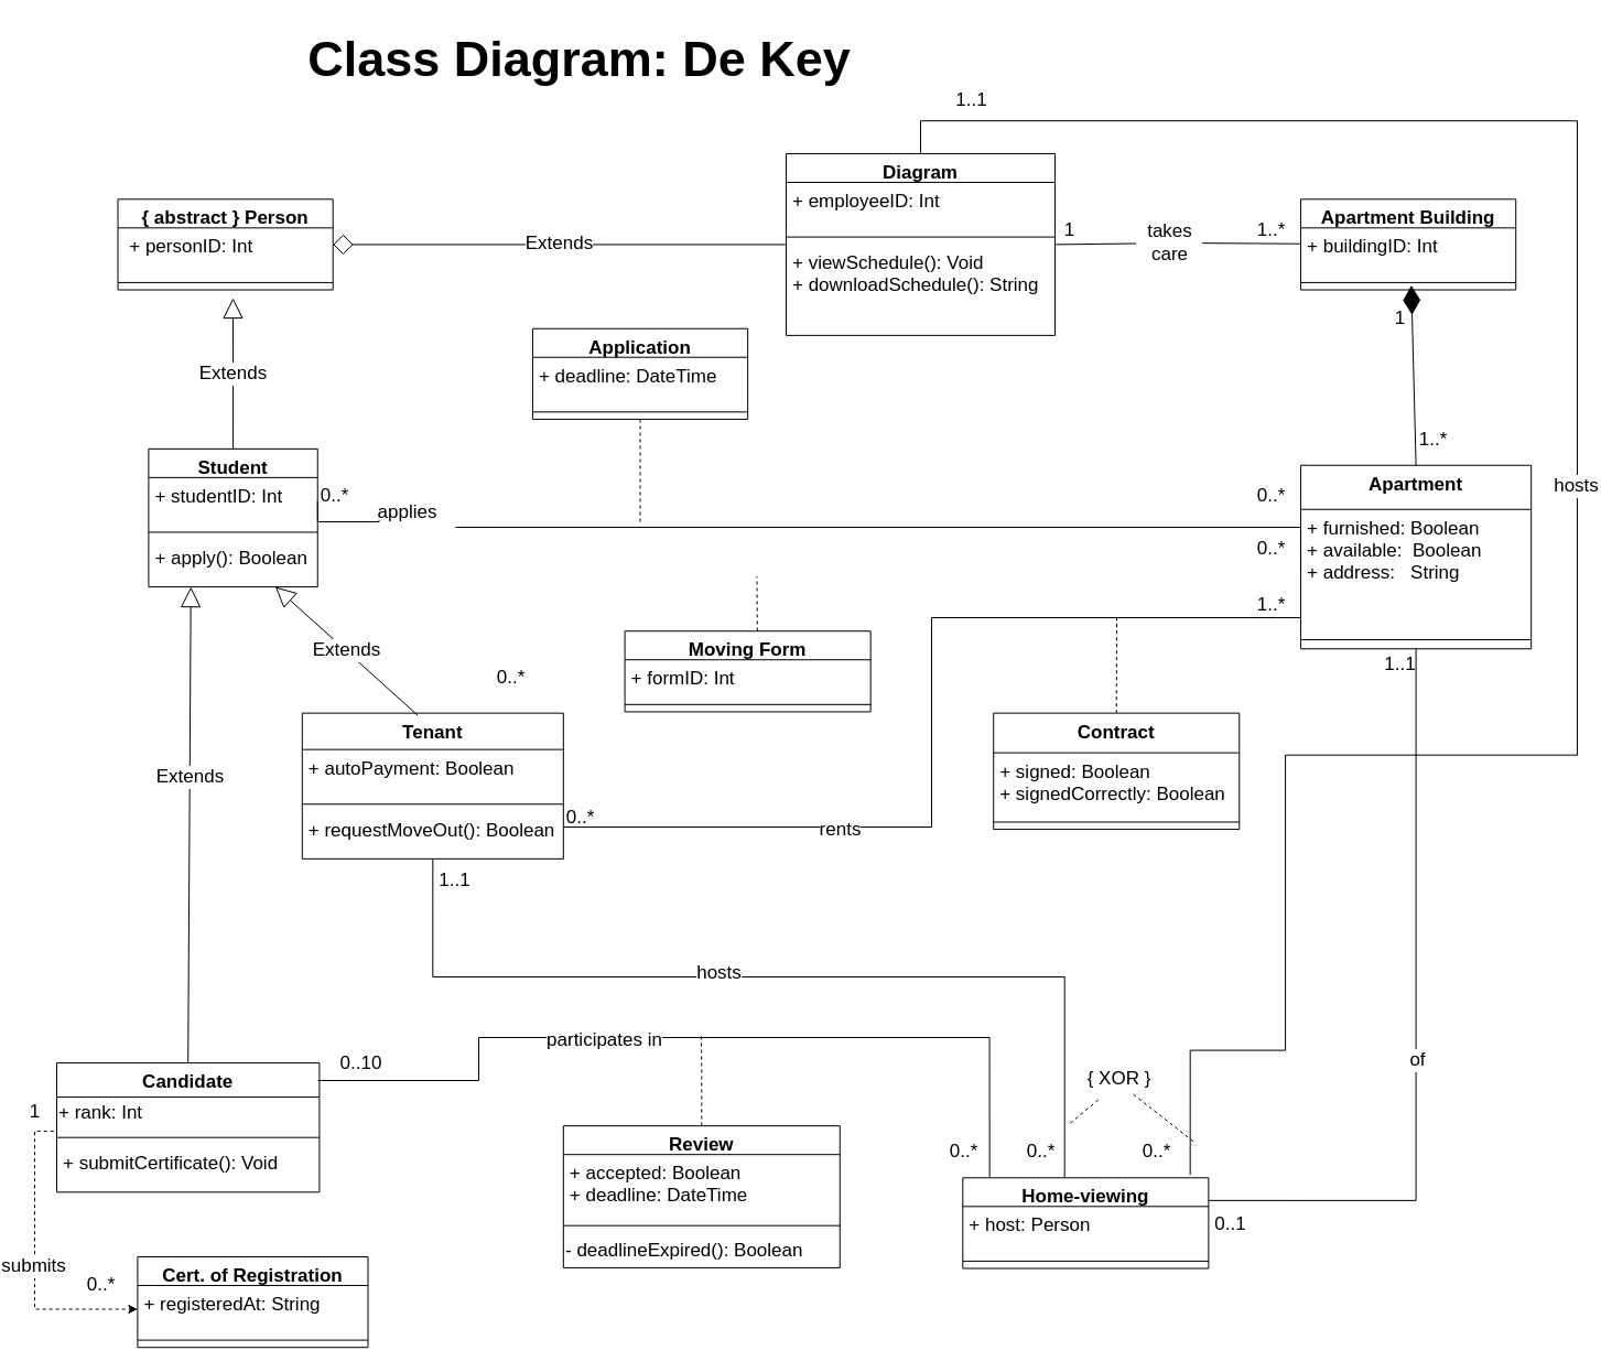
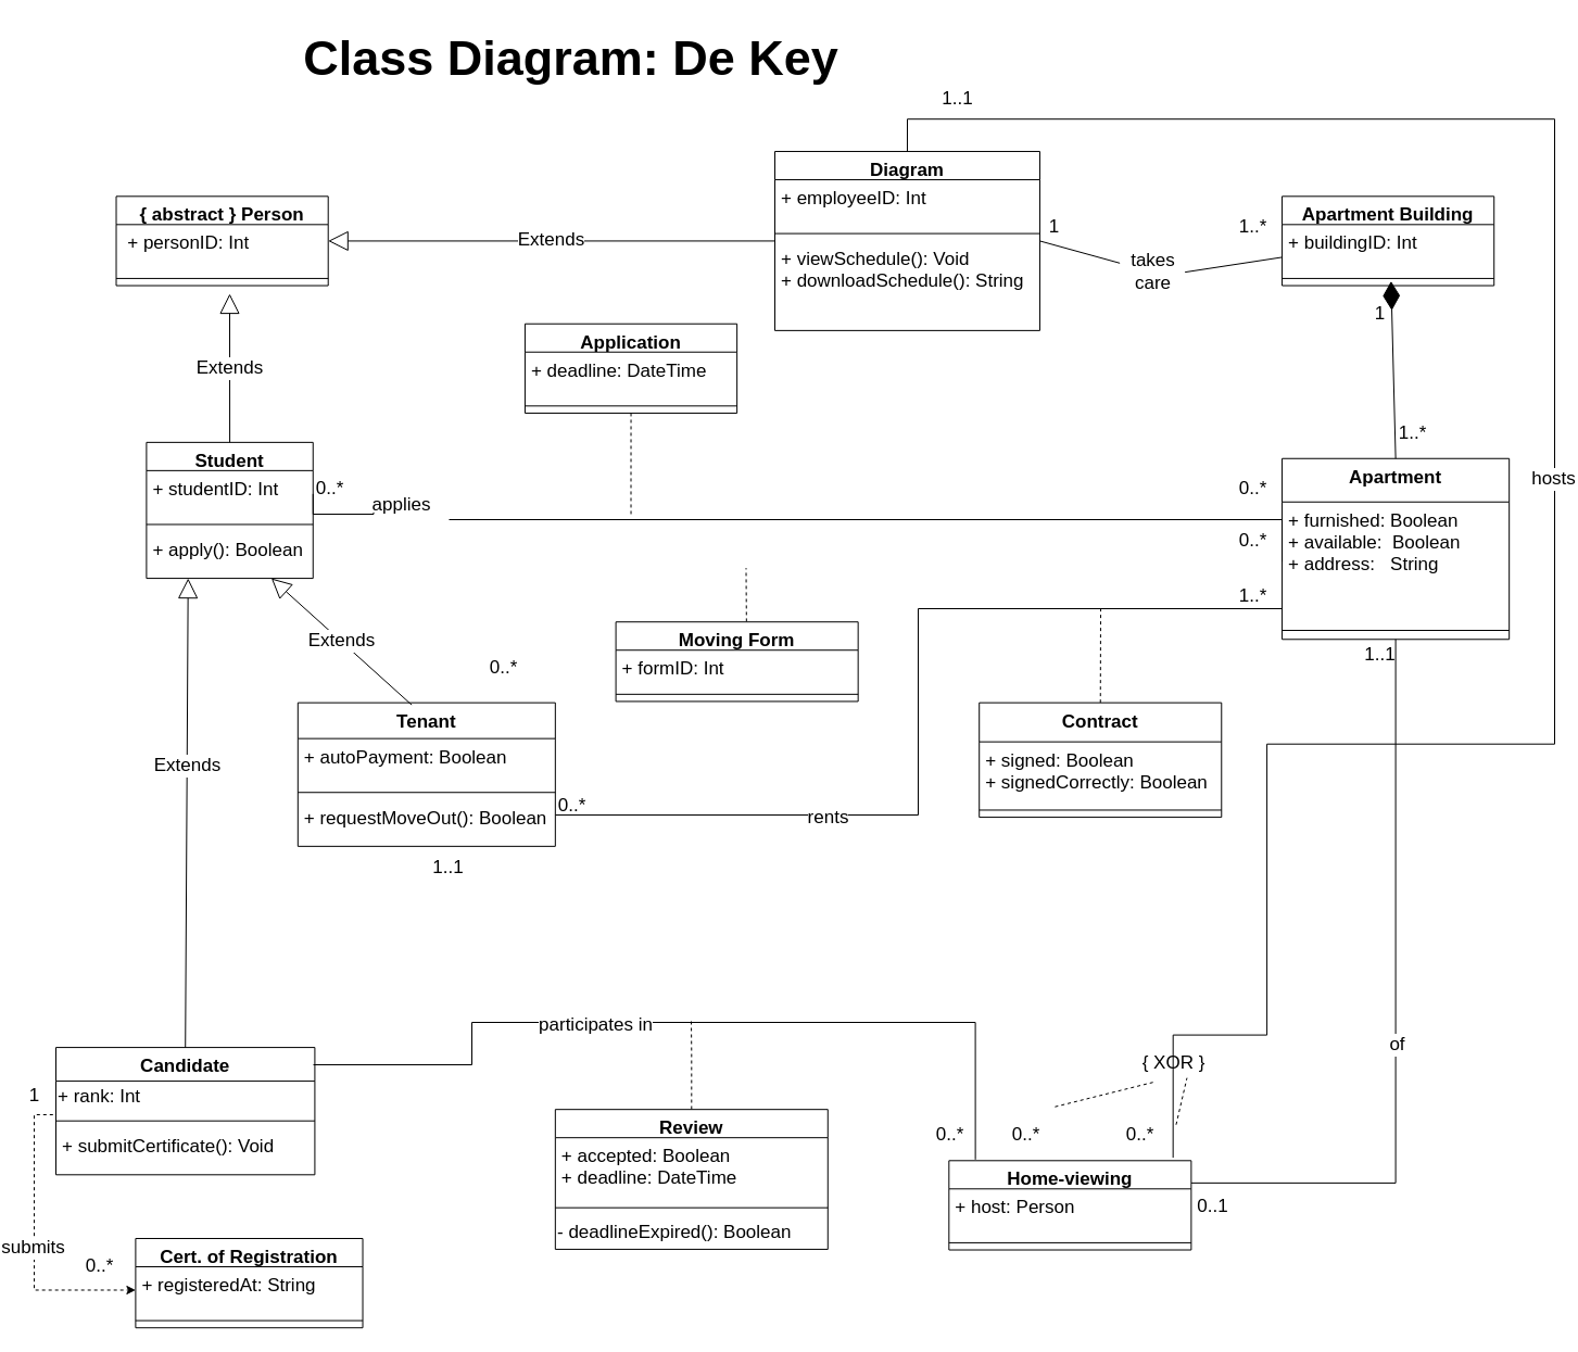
- <mxCell id="92" value="takes&lt;br style=&quot;font-size: 17px;&quot;&gt;care" style="text;html=1;align=center;verticalAlign=middle;resizable=0;points=[];autosize=1;strokeColor=none;fillColor=none;fontSize=17;" parent="1" vertex="1"><mxGeometry x="1029.627" y="195.125" width="60" height="50" as="geometry" /></mxCell>
+ <mxCell id="92" value="takes&lt;br style=&quot;font-size: 17px;&quot;&gt;care" style="text;html=1;align=center;verticalAlign=middle;resizable=0;points=[];autosize=1;strokeColor=none;fillColor=none;fontSize=17;" parent="1" vertex="1"><mxGeometry x="1029.627" y="225.125" width="60" height="50" as="geometry" /></mxCell>
- <mxCell id="33" value="Extends" style="endArrow=diamond;endSize=16;endFill=0;html=1;rounded=0;exitX=0;exitY=0.5;exitDx=0;exitDy=0;entryX=1;entryY=0.5;entryDx=0;entryDy=0;fontSize=17;" parent="1" source="25" target="3" edge="1"><mxGeometry width="160" relative="1" as="geometry"><mxPoint x="837.469" y="506.08" as="sourcePoint" /><mxPoint x="461.037" y="506.08" as="targetPoint" /></mxGeometry></mxCell>
+ <mxCell id="33" value="Extends" style="endArrow=block;endSize=16;endFill=0;html=1;rounded=0;exitX=0;exitY=0.5;exitDx=0;exitDy=0;entryX=1;entryY=0.5;entryDx=0;entryDy=0;fontSize=17;" parent="1" source="25" target="3" edge="1"><mxGeometry width="160" relative="1" as="geometry"><mxPoint x="837.469" y="506.08" as="sourcePoint" /><mxPoint x="461.037" y="506.08" as="targetPoint" /></mxGeometry></mxCell>
- <mxCell id="43" style="edgeStyle=orthogonalEdgeStyle;rounded=0;orthogonalLoop=1;jettySize=auto;html=1;exitX=0.5;exitY=1;exitDx=0;exitDy=0;entryX=0.414;entryY=-0.004;entryDx=0;entryDy=0;entryPerimeter=0;endArrow=none;endFill=0;strokeWidth=1;" parent="1" source="13" target="40" edge="1"><mxGeometry relative="1" as="geometry"><Array as="points"><mxPoint x="391" y="886" /><mxPoint x="965" y="886" /></Array></mxGeometry></mxCell>
- <mxCell id="44" value="hosts" style="edgeLabel;html=1;align=center;verticalAlign=middle;resizable=0;points=[];fontSize=17;" parent="43" connectable="0" vertex="1"><mxGeometry x="-0.151" y="4" relative="1" as="geometry"><mxPoint as="offset" /></mxGeometry></mxCell>
- <mxCell id="77" value="0..10" style="text;html=1;align=center;verticalAlign=middle;resizable=0;points=[];autosize=1;strokeColor=none;fillColor=none;fontSize=17;" parent="1" vertex="1"><mxGeometry x="300.71" y="950.004" width="50" height="30" as="geometry" /></mxCell>
- <mxCell id="89" value="{ XOR }" style="text;html=1;align=center;verticalAlign=middle;resizable=0;points=[];autosize=1;strokeColor=none;fillColor=none;fontSize=17;" parent="1" vertex="1"><mxGeometry x="978.859" y="964.088" width="70" height="30" as="geometry" /></mxCell>
+ <mxCell id="89" value="{ XOR }" style="text;html=1;align=center;verticalAlign=middle;resizable=0;points=[];autosize=1;strokeColor=none;fillColor=none;fontSize=17;" parent="1" vertex="1"><mxGeometry x="1043.859" y="964.088" width="70" height="30" as="geometry" /></mxCell>
